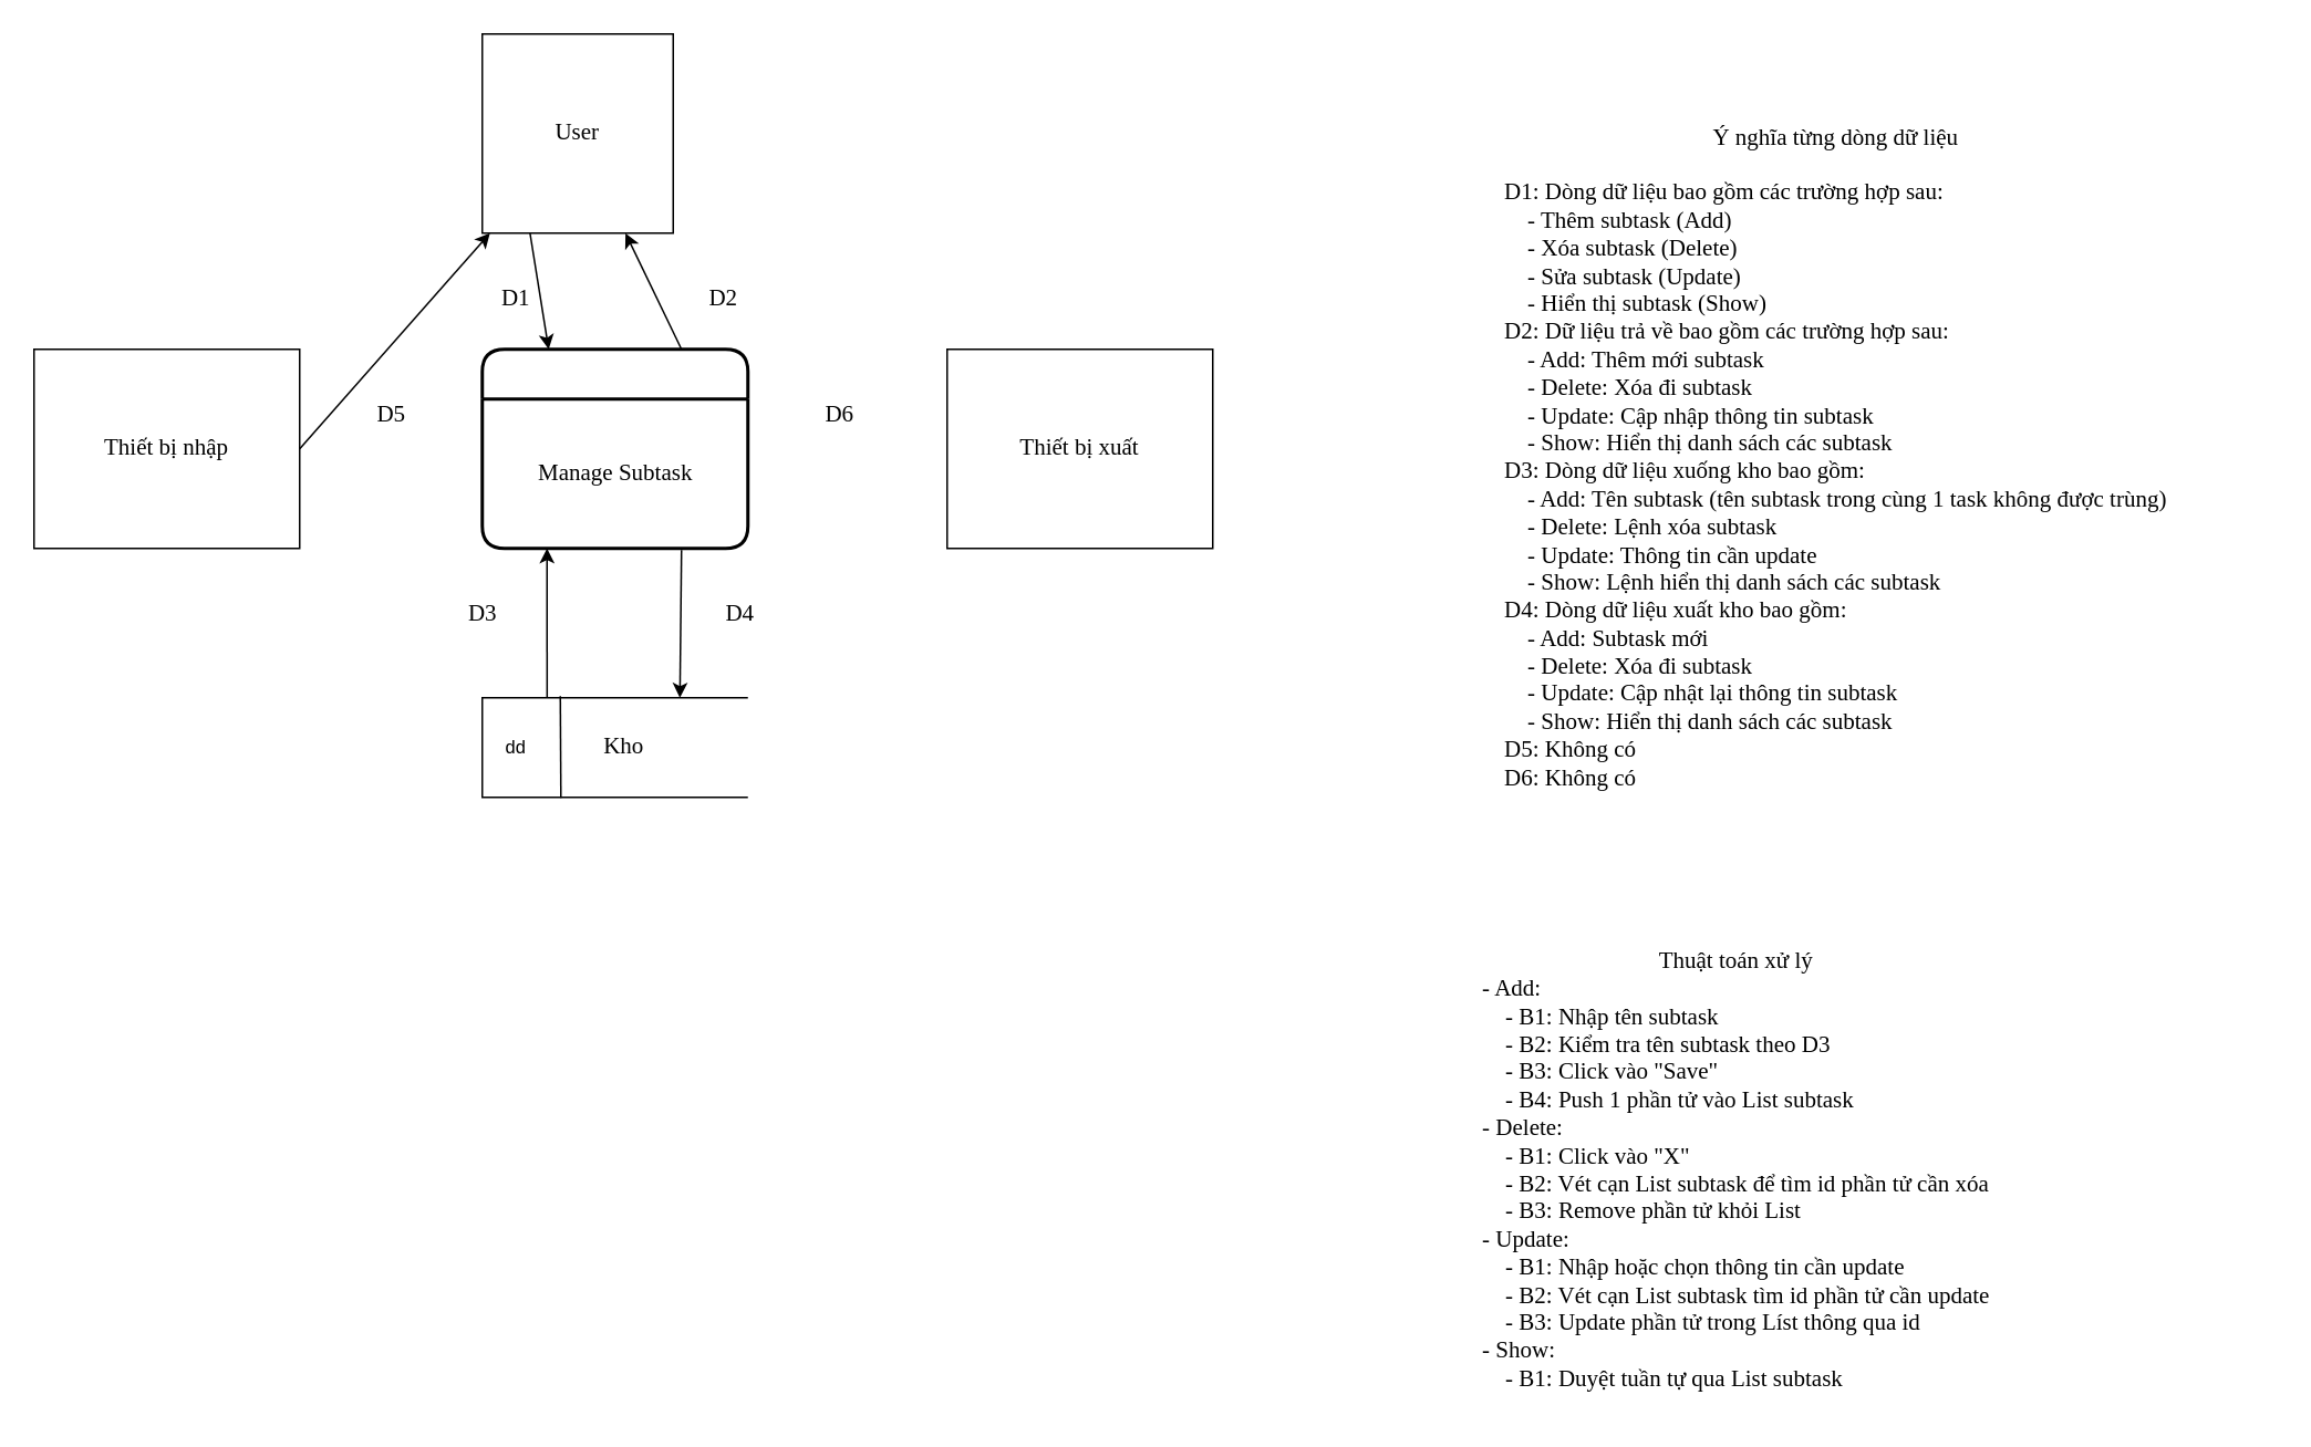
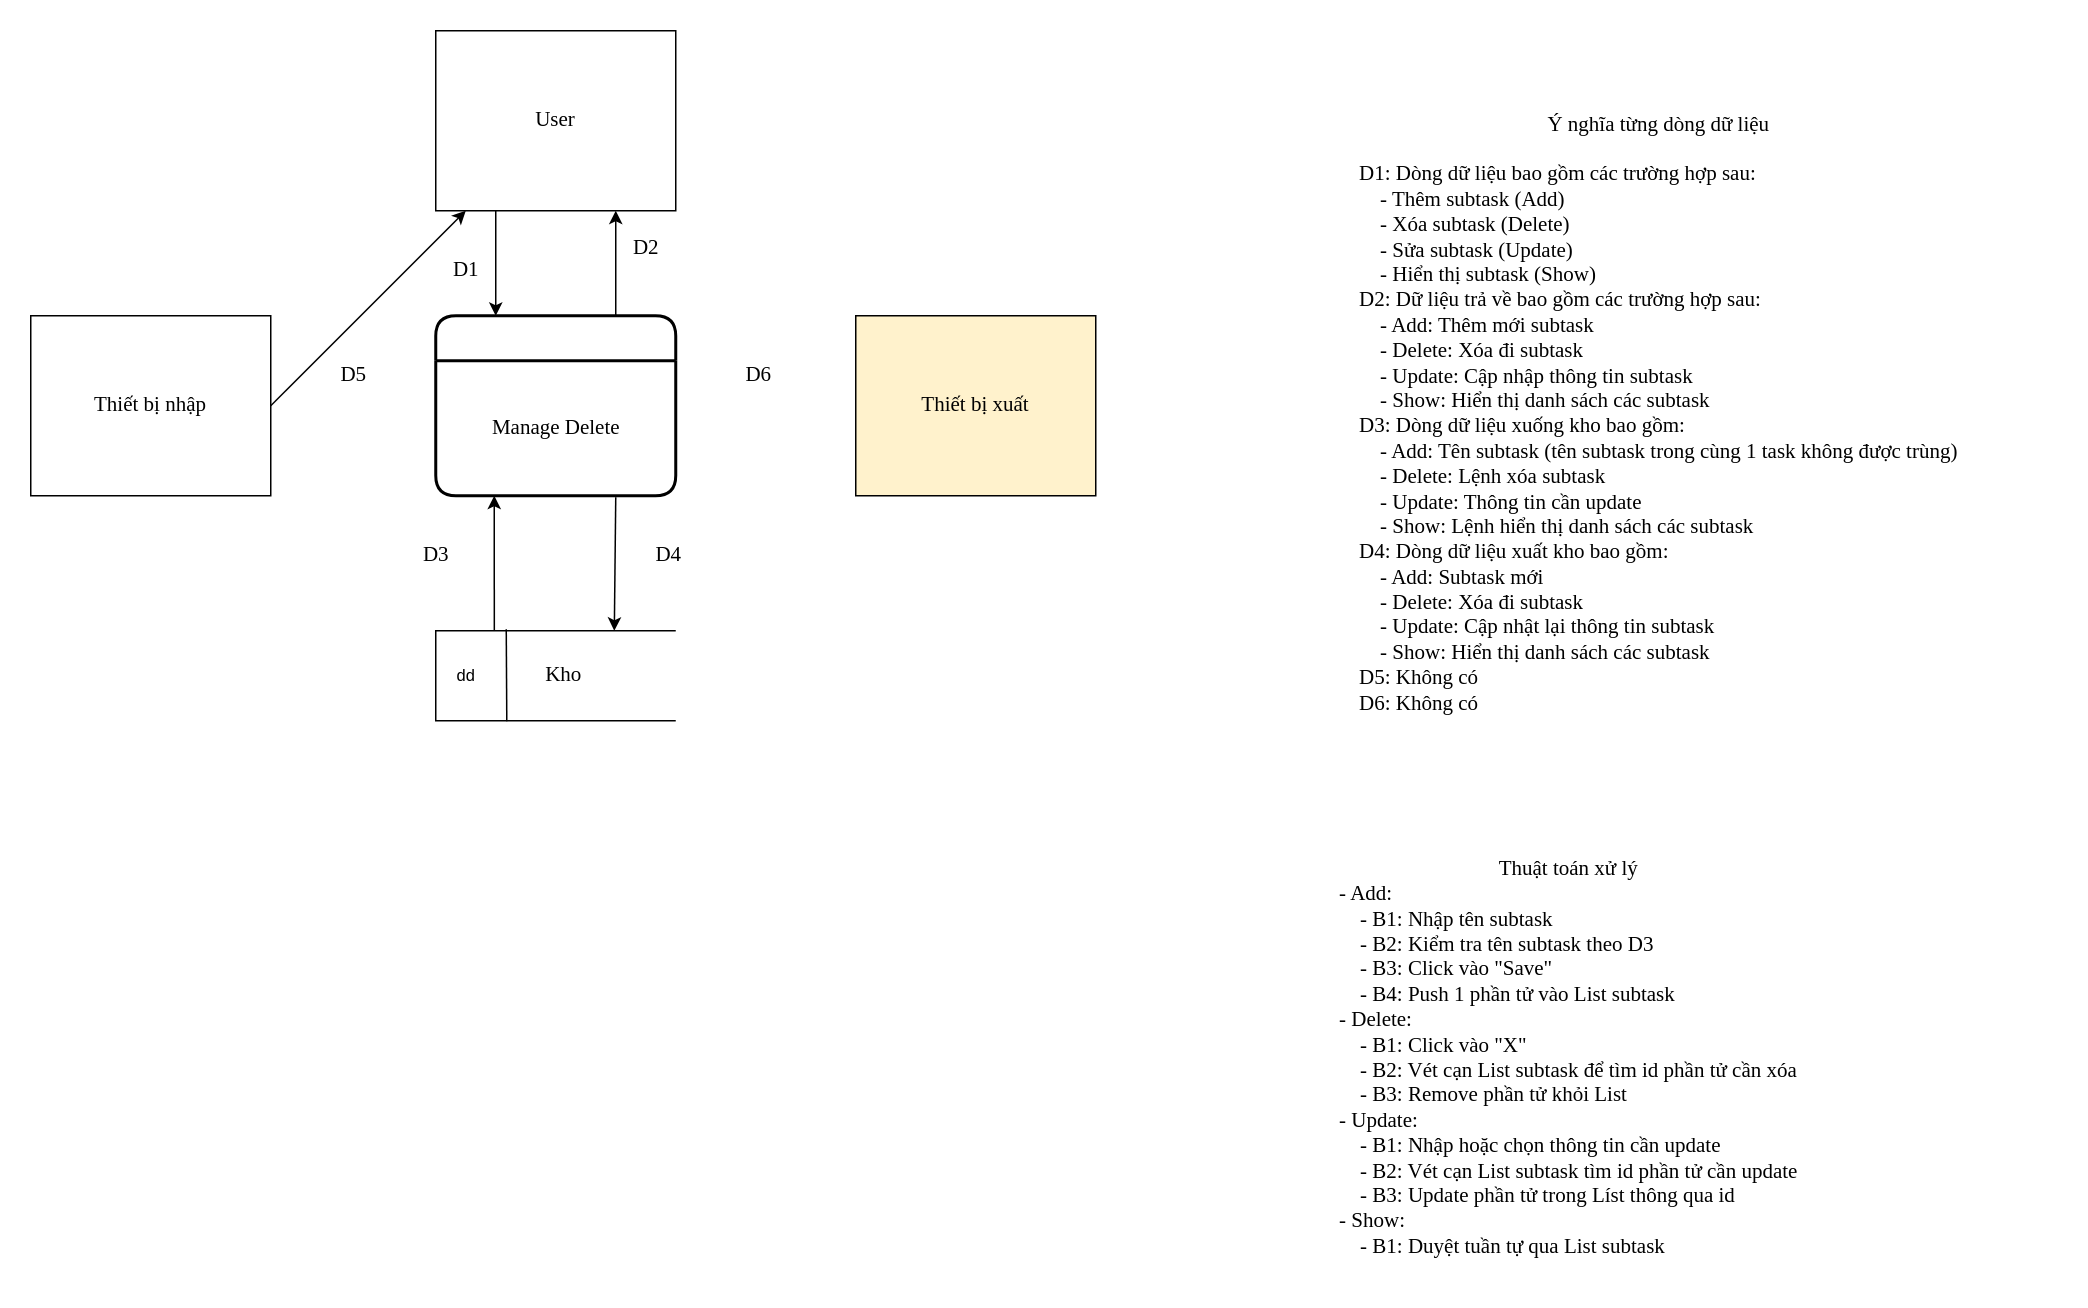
- <mxCell id="4" value="&lt;font style=&quot;font-size: 14px&quot; face=&quot;Verdana&quot;&gt;User&lt;/font&gt;" style="rounded=0;whiteSpace=wrap;html=1;" vertex="1" parent="1"><mxGeometry x="290" y="20" width="115" height="120" as="geometry" /></mxCell>
+ <mxCell id="4" value="&lt;font style=&quot;font-size: 14px&quot; face=&quot;Verdana&quot;&gt;User&lt;/font&gt;" style="rounded=0;whiteSpace=wrap;html=1;" vertex="1" parent="1"><mxGeometry x="290" y="20" width="160" height="120" as="geometry" /></mxCell>
- <mxCell id="20" value="&lt;div style=&quot;font-size: 14px&quot;&gt;&lt;font style=&quot;font-size: 14px&quot;&gt;D2&lt;/font&gt;&lt;/div&gt;" style="text;html=1;align=center;verticalAlign=middle;resizable=0;points=[];autosize=1;fontFamily=Verdana;" vertex="1" parent="1"><mxGeometry x="415" y="170" width="40" height="20" as="geometry" /></mxCell>
+ <mxCell id="20" value="&lt;div style=&quot;font-size: 14px&quot;&gt;&lt;font style=&quot;font-size: 14px&quot;&gt;D2&lt;/font&gt;&lt;/div&gt;" style="text;html=1;align=center;verticalAlign=middle;resizable=0;points=[];autosize=1;fontFamily=Verdana;" vertex="1" parent="1"><mxGeometry x="410" y="155" width="40" height="20" as="geometry" /></mxCell>
- <mxCell id="5" value="&lt;font style=&quot;font-size: 14px&quot; face=&quot;Verdana&quot;&gt;Thiết bị xuất&lt;/font&gt;" style="rounded=0;whiteSpace=wrap;html=1;" vertex="1" parent="1"><mxGeometry x="570" y="210" width="160" height="120" as="geometry" /></mxCell>
+ <mxCell id="5" value="&lt;font style=&quot;font-size: 14px&quot; face=&quot;Verdana&quot;&gt;Thiết bị xuất&lt;/font&gt;" style="rounded=0;whiteSpace=wrap;html=1;fillColor=#fff2cc;" vertex="1" parent="1"><mxGeometry x="570" y="210" width="160" height="120" as="geometry" /></mxCell>
- <mxCell id="3" value="&lt;font style=&quot;font-size: 14px&quot; face=&quot;Verdana&quot;&gt;Manage Subtask&lt;/font&gt;" style="text;html=1;align=center;verticalAlign=middle;resizable=0;points=[];autosize=1;fontFamily=Verdana;" vertex="1" parent="2"><mxGeometry y="30" width="160" height="90" as="geometry" /></mxCell>
+ <mxCell id="3" value="&lt;font style=&quot;font-size: 14px&quot; face=&quot;Verdana&quot;&gt;Manage Delete&lt;/font&gt;" style="text;html=1;align=center;verticalAlign=middle;resizable=0;points=[];autosize=1;fontFamily=Verdana;" vertex="1" parent="2"><mxGeometry y="30" width="160" height="90" as="geometry" /></mxCell>
